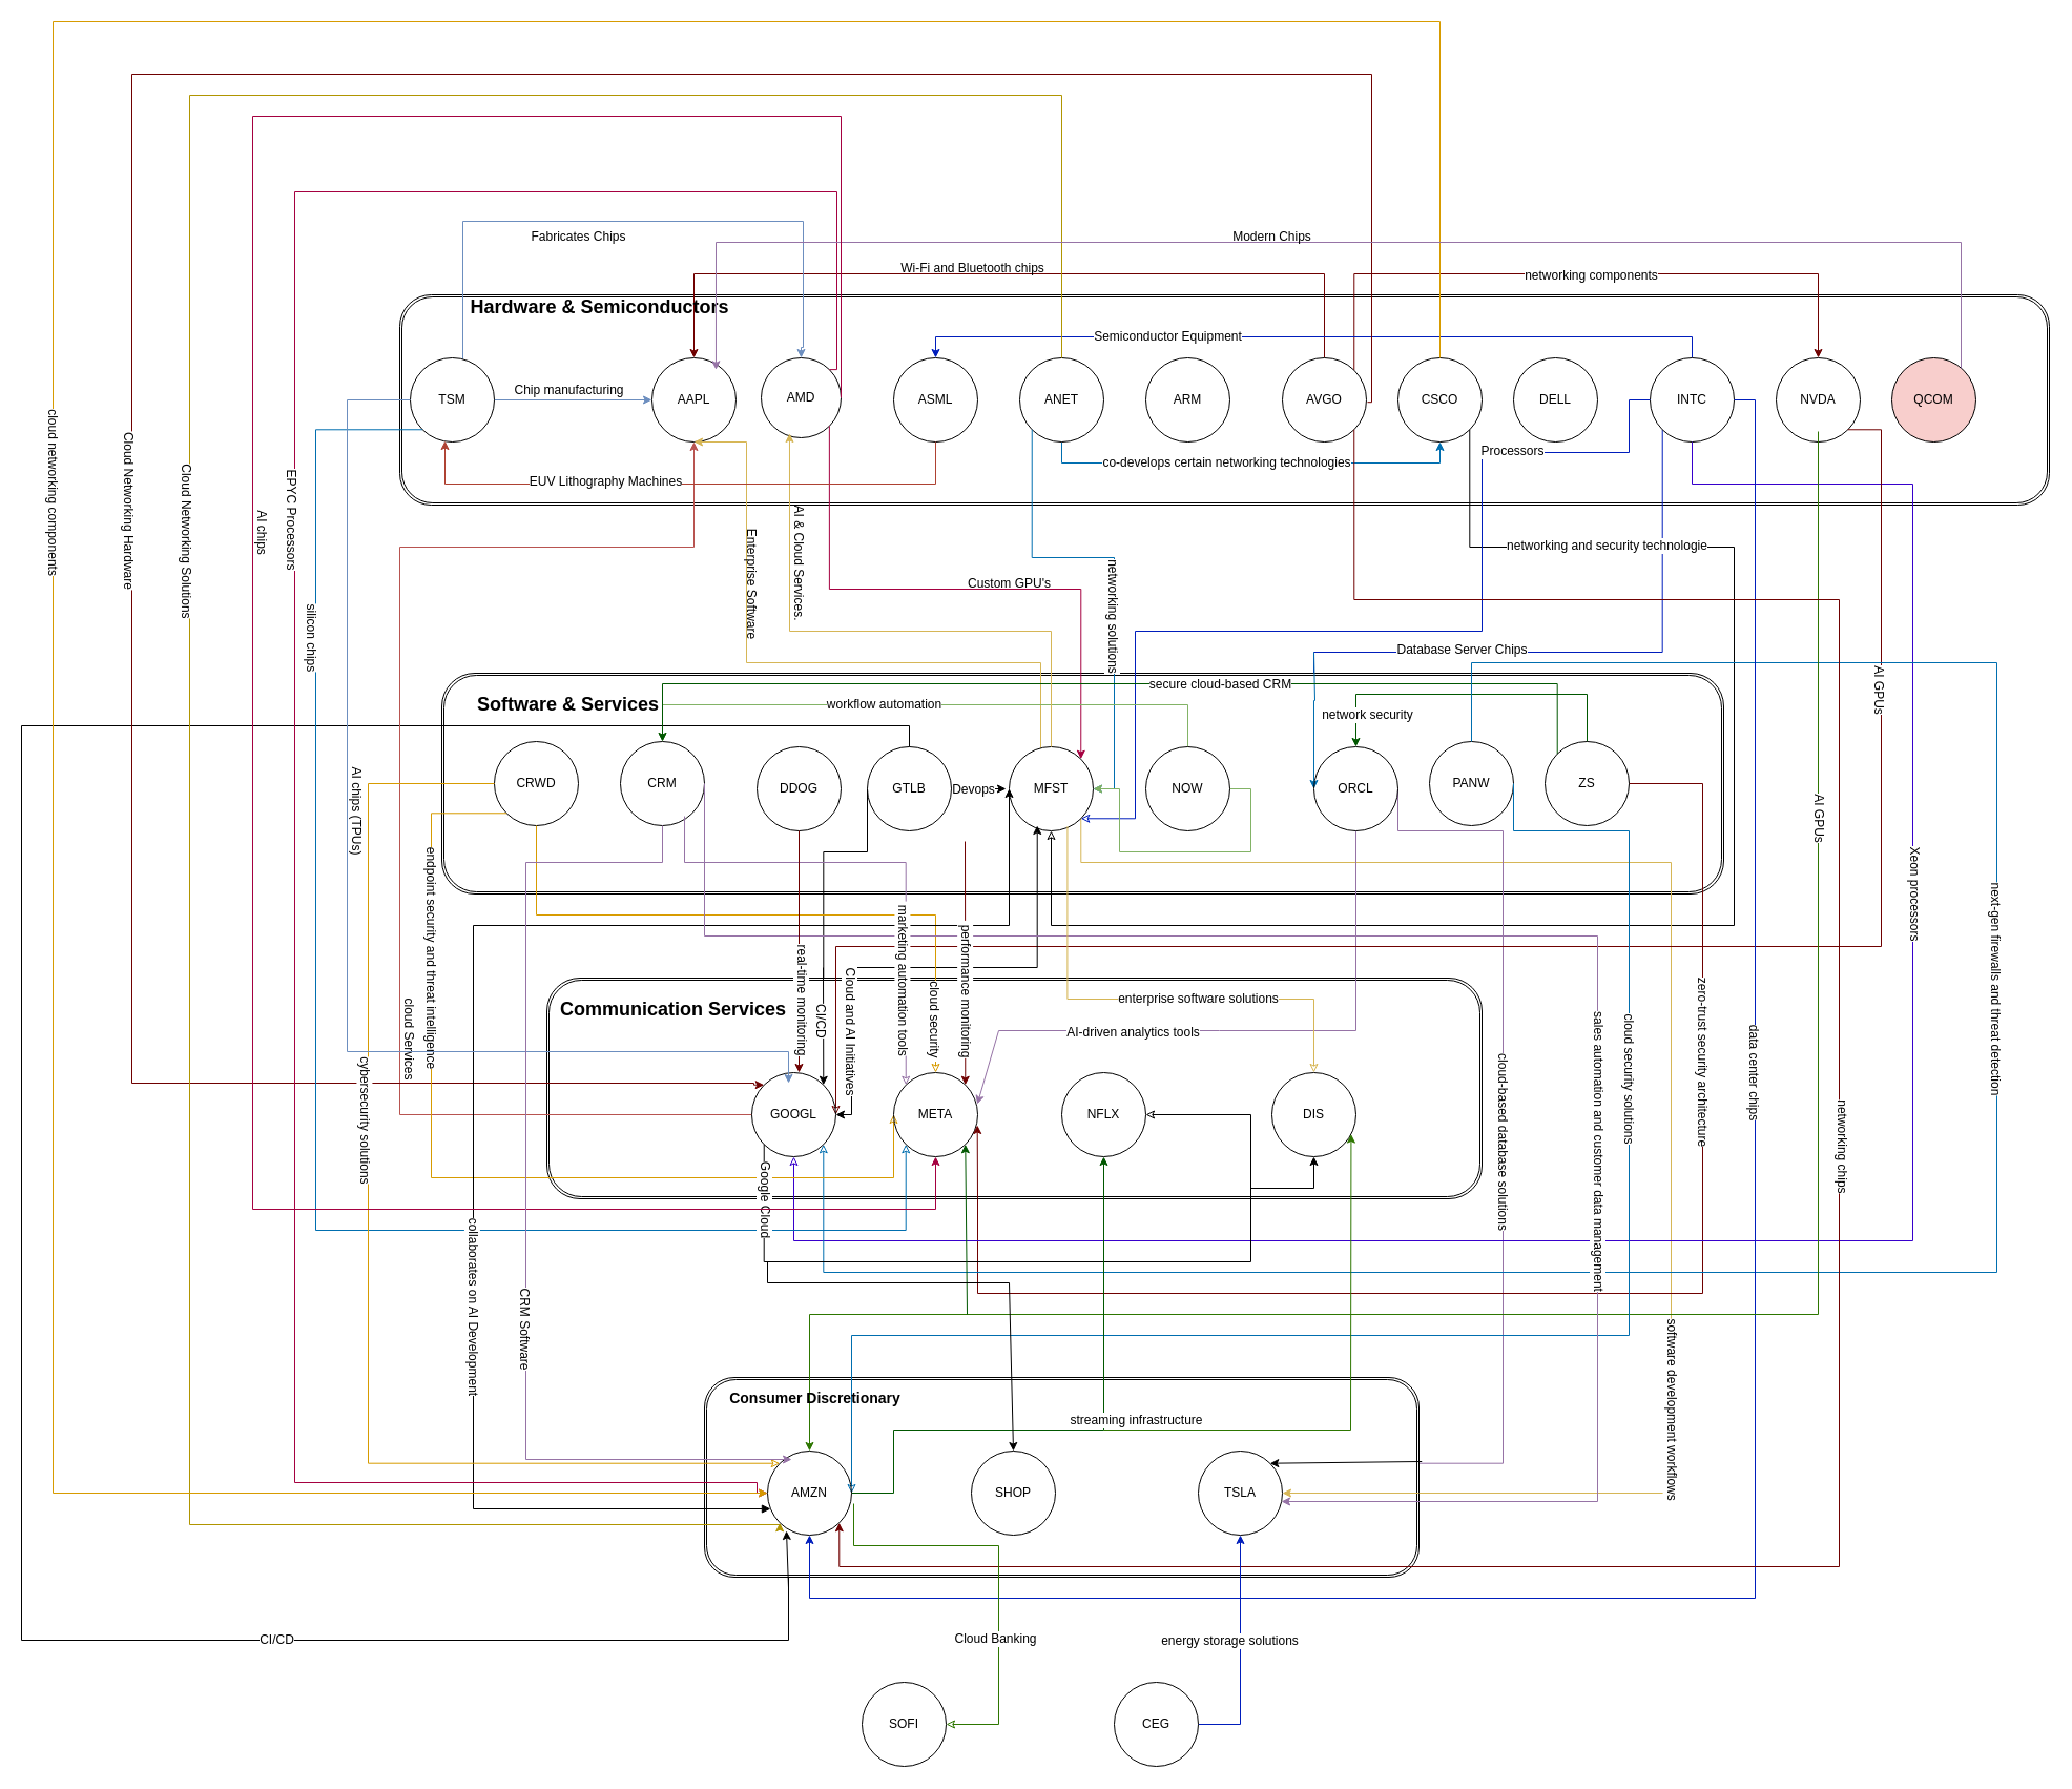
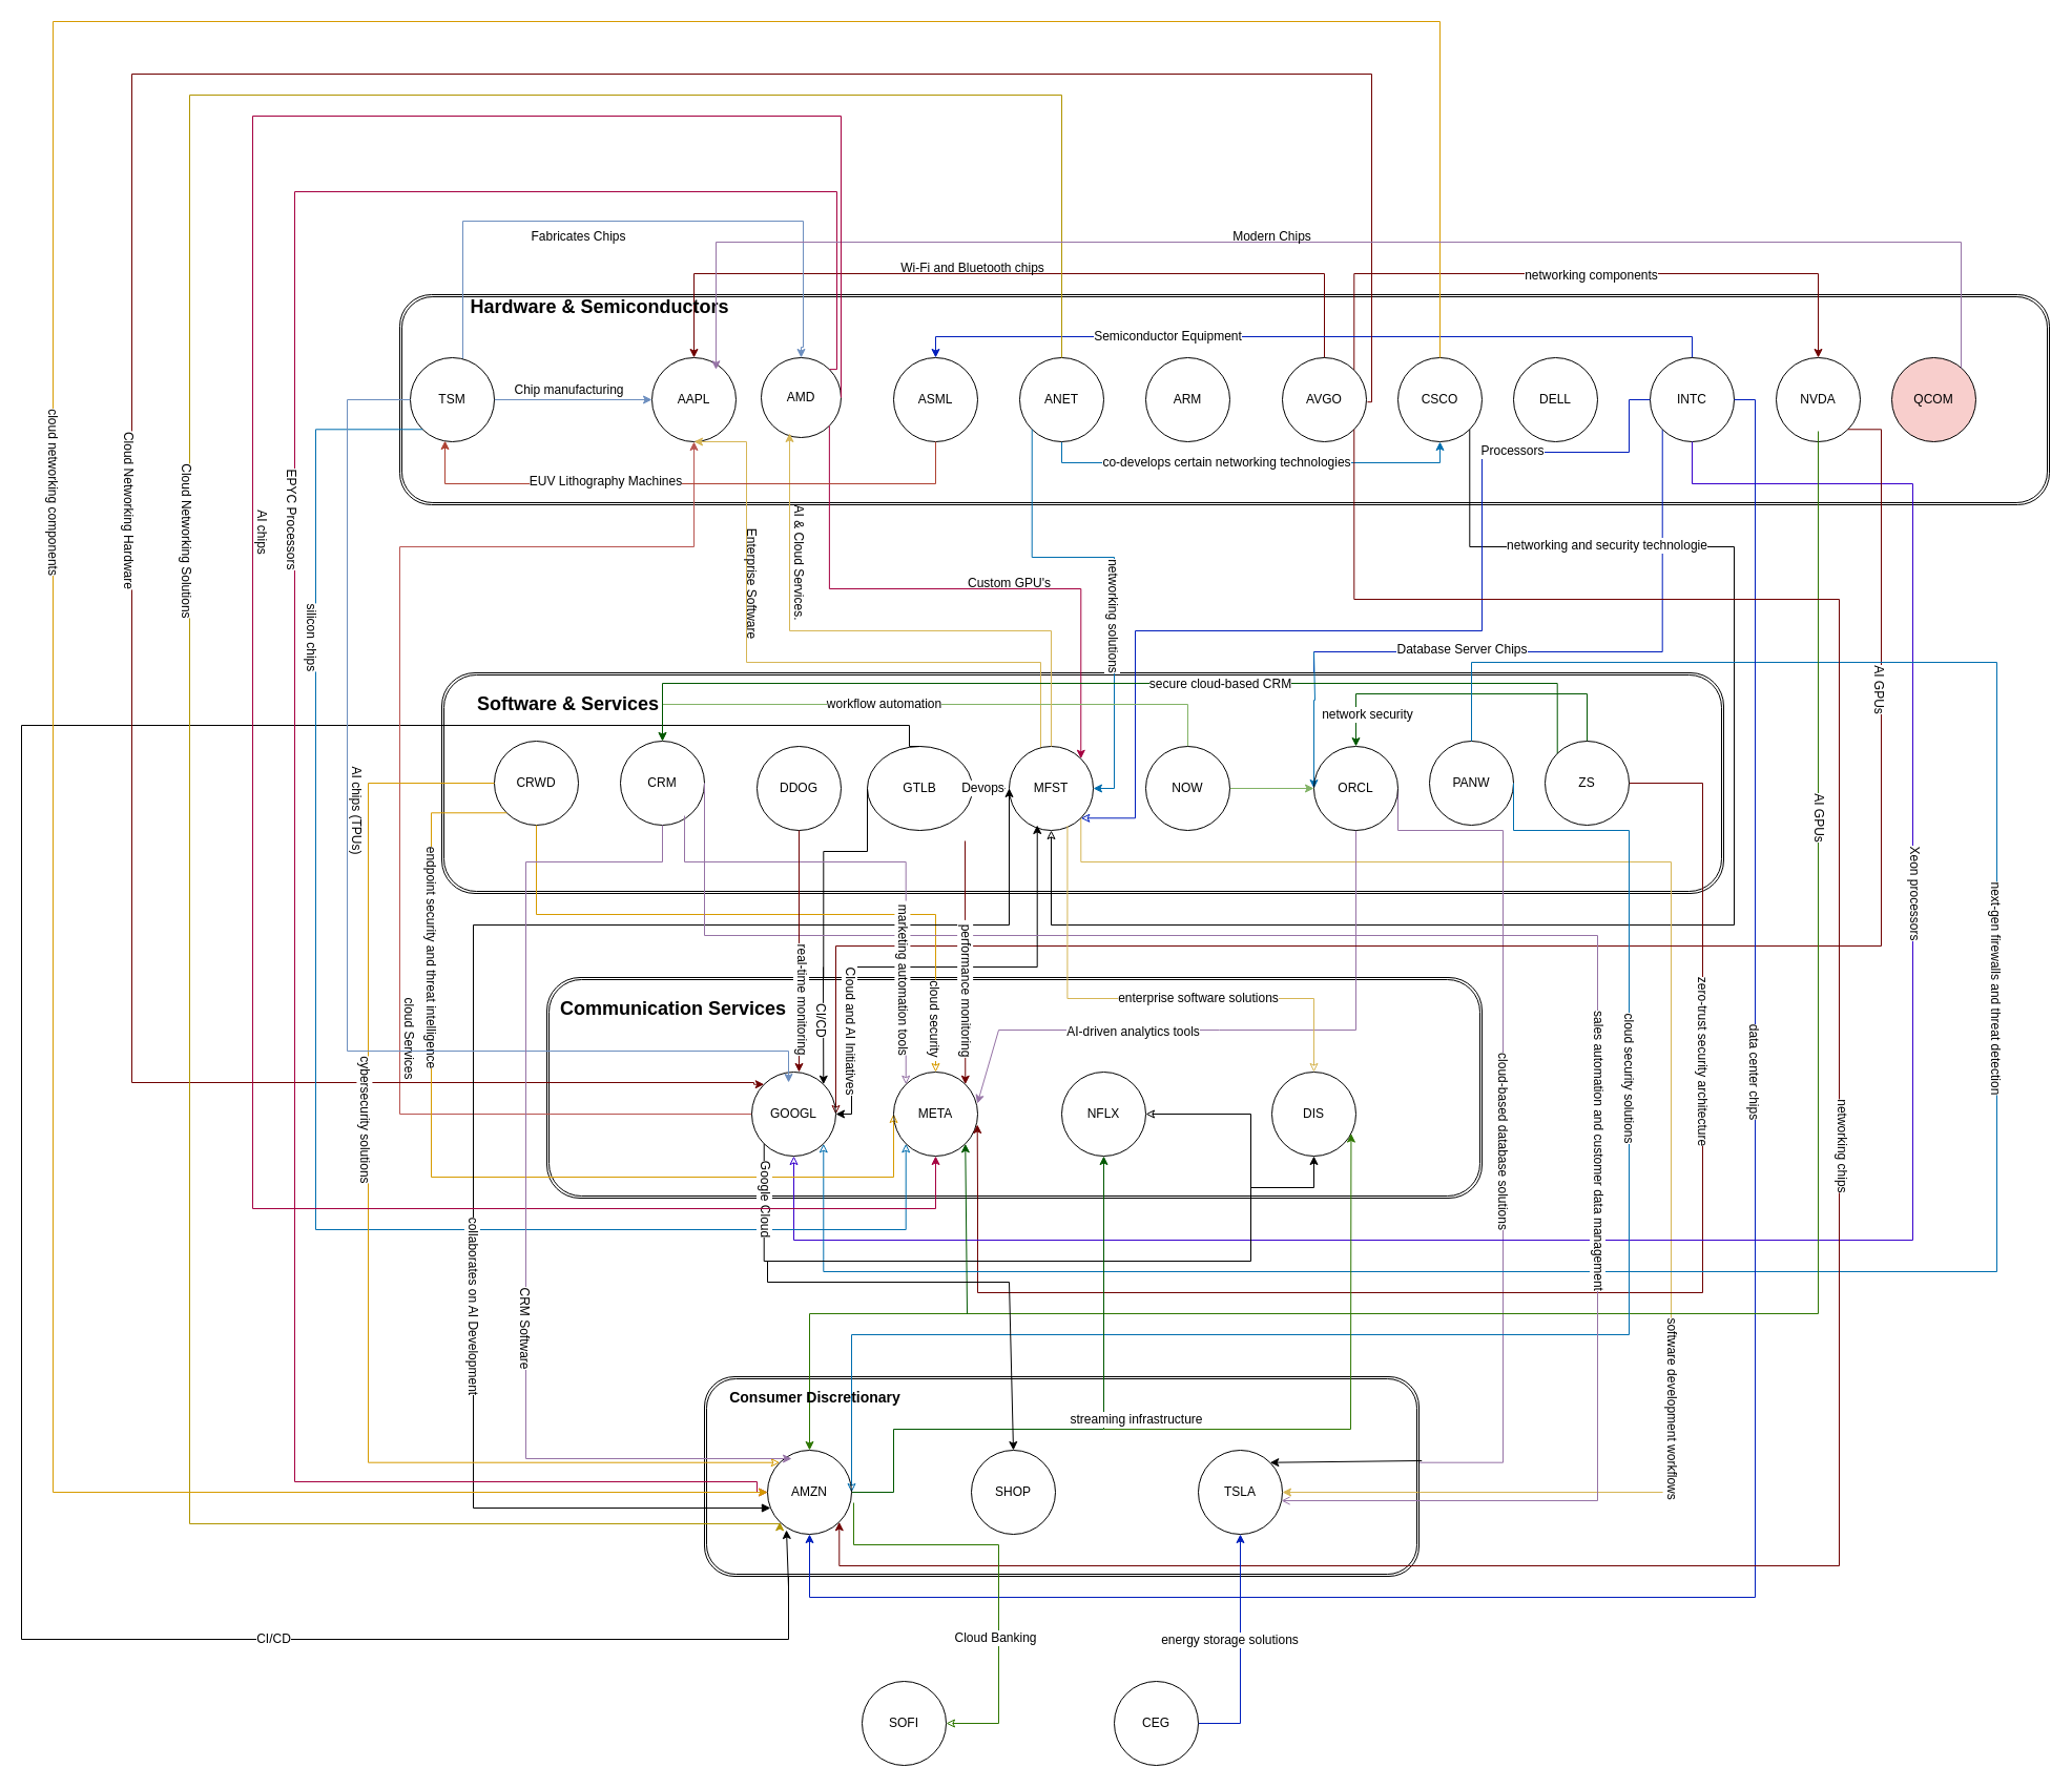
- <mxCell id="35" value="GTLB" style="ellipse;whiteSpace=wrap;html=1;aspect=fixed;rounded=1;shadow=0;glass=0;fillStyle=auto;strokeColor=default;align=center;verticalAlign=middle;fontFamily=Helvetica;fontSize=12;fontColor=default;fillColor=none;" vertex="1" parent="1"><mxGeometry x="825" y="710" width="80" height="80" as="geometry" /></mxCell>
+ <mxCell id="35" value="GTLB" style="ellipse;whiteSpace=wrap;html=1;aspect=fixed;rounded=1;shadow=0;glass=0;fillStyle=auto;strokeColor=default;align=center;verticalAlign=middle;fontFamily=Helvetica;fontSize=12;fontColor=default;fillColor=none;" vertex="1" parent="1"><mxGeometry x="825" y="710" width="100" height="80" as="geometry" /></mxCell>
- <mxCell id="49" style="edgeStyle=orthogonalEdgeStyle;rounded=0;orthogonalLoop=1;jettySize=auto;html=1;exitX=1;exitY=0.5;exitDx=0;exitDy=0;fontFamily=Helvetica;fontSize=12;fontColor=default;fillColor=#d5e8d4;strokeColor=#82b366;" edge="1" parent="1" source="50" target="46"><mxGeometry relative="1" as="geometry" /></mxCell>
+ <mxCell id="49" style="edgeStyle=orthogonalEdgeStyle;rounded=0;orthogonalLoop=1;jettySize=auto;html=1;exitX=1;exitY=0.5;exitDx=0;exitDy=0;entryX=0;entryY=0.5;entryDx=0;entryDy=0;fontFamily=Helvetica;fontSize=12;fontColor=default;fillColor=#d5e8d4;strokeColor=#82b366;" edge="1" parent="1" source="50" target="55"><mxGeometry relative="1" as="geometry" /></mxCell>
- <mxCell id="137" style="edgeStyle=orthogonalEdgeStyle;rounded=0;orthogonalLoop=1;jettySize=auto;html=1;exitX=1;exitY=0.5;exitDx=0;exitDy=0;entryX=0.988;entryY=0.6;entryDx=0;entryDy=0;entryPerimeter=0;fontFamily=Helvetica;fontSize=12;fontColor=default;fillColor=#e1d5e7;strokeColor=#9673a6;" edge="1" parent="1" source="30" target="114"><mxGeometry relative="1" as="geometry"><Array as="points"><mxPoint x="670" y="890" /><mxPoint x="1520" y="890" /><mxPoint x="1520" y="1428" /></Array></mxGeometry></mxCell>
+ <mxCell id="137" style="edgeStyle=orthogonalEdgeStyle;rounded=0;orthogonalLoop=1;jettySize=auto;html=1;exitX=1;exitY=0.5;exitDx=0;exitDy=0;entryX=0.988;entryY=0.6;entryDx=0;entryDy=0;entryPerimeter=0;fontFamily=Helvetica;fontSize=12;fontColor=default;fillColor=#e1d5e7;strokeColor=#9673a6;endArrow=open;" edge="1" parent="1" source="30" target="114"><mxGeometry relative="1" as="geometry"><Array as="points"><mxPoint x="670" y="890" /><mxPoint x="1520" y="890" /><mxPoint x="1520" y="1428" /></Array></mxGeometry></mxCell>
